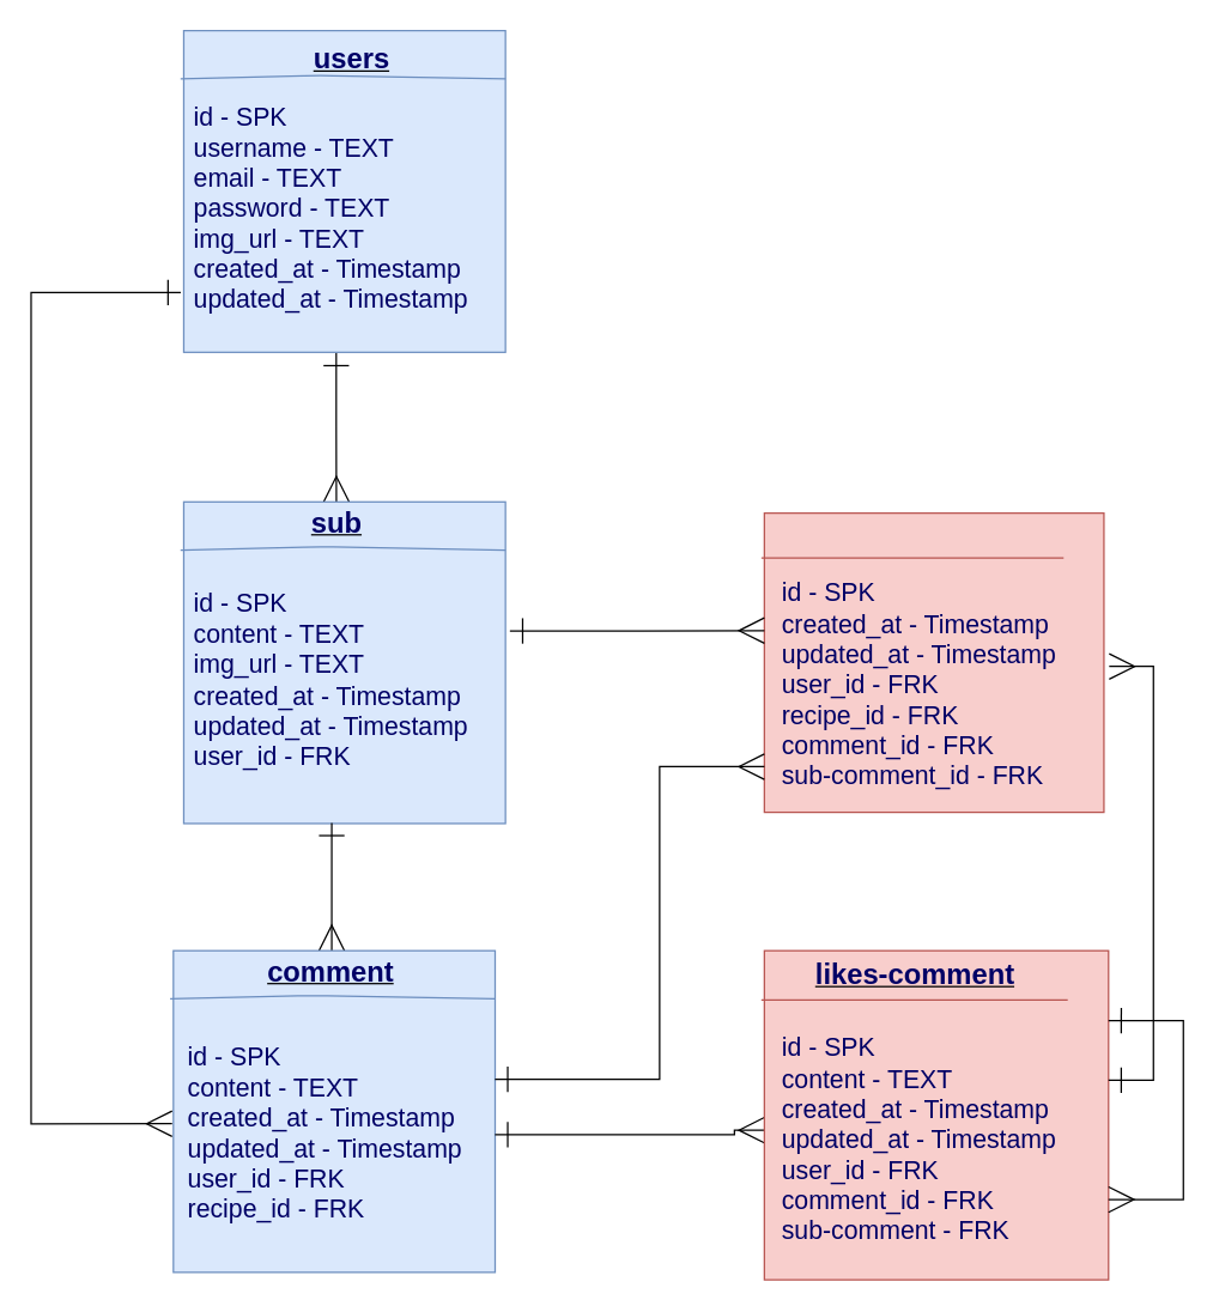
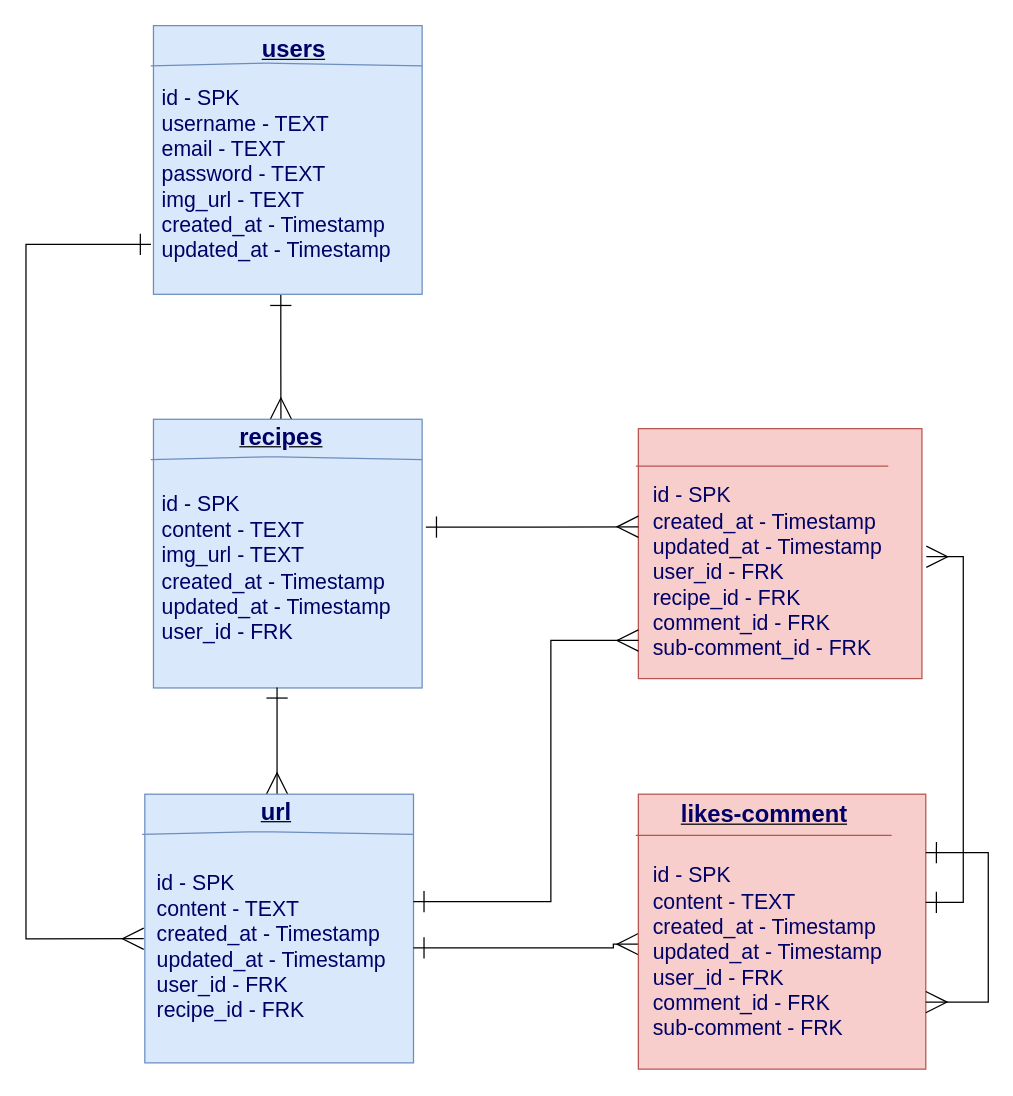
- <mxCell id="13" value="&lt;font color=&quot;#000066&quot;&gt;&lt;b&gt;sub&lt;/b&gt;&lt;/font&gt;" style="text;html=1;strokeColor=none;fillColor=none;align=center;verticalAlign=middle;whiteSpace=wrap;rounded=0;fontStyle=4;fontSize=19;" vertex="1" parent="1"><mxGeometry x="189.5" y="335" width="69" height="30" as="geometry" /></mxCell>
+ <mxCell id="13" value="&lt;font color=&quot;#000066&quot;&gt;&lt;b&gt;recipes&lt;/b&gt;&lt;/font&gt;" style="text;html=1;strokeColor=none;fillColor=none;align=center;verticalAlign=middle;whiteSpace=wrap;rounded=0;fontStyle=4;fontSize=19;" vertex="1" parent="1"><mxGeometry x="189.5" y="335" width="69" height="30" as="geometry" /></mxCell>
- <mxCell id="19" value="&lt;b style=&quot;font-size: 19px&quot;&gt;&lt;font color=&quot;#000066&quot;&gt;comment&lt;/font&gt;&lt;/b&gt;" style="text;html=1;strokeColor=none;fillColor=none;align=center;verticalAlign=middle;whiteSpace=wrap;rounded=0;fontStyle=4;fontSize=19;" vertex="1" parent="1"><mxGeometry x="185.58" y="635" width="69" height="30" as="geometry" /></mxCell>
+ <mxCell id="19" value="&lt;b style=&quot;font-size: 19px&quot;&gt;&lt;font color=&quot;#000066&quot;&gt;url&lt;/font&gt;&lt;/b&gt;" style="text;html=1;strokeColor=none;fillColor=none;align=center;verticalAlign=middle;whiteSpace=wrap;rounded=0;fontStyle=4;fontSize=19;" vertex="1" parent="1"><mxGeometry x="185.58" y="635" width="69" height="30" as="geometry" /></mxCell>
